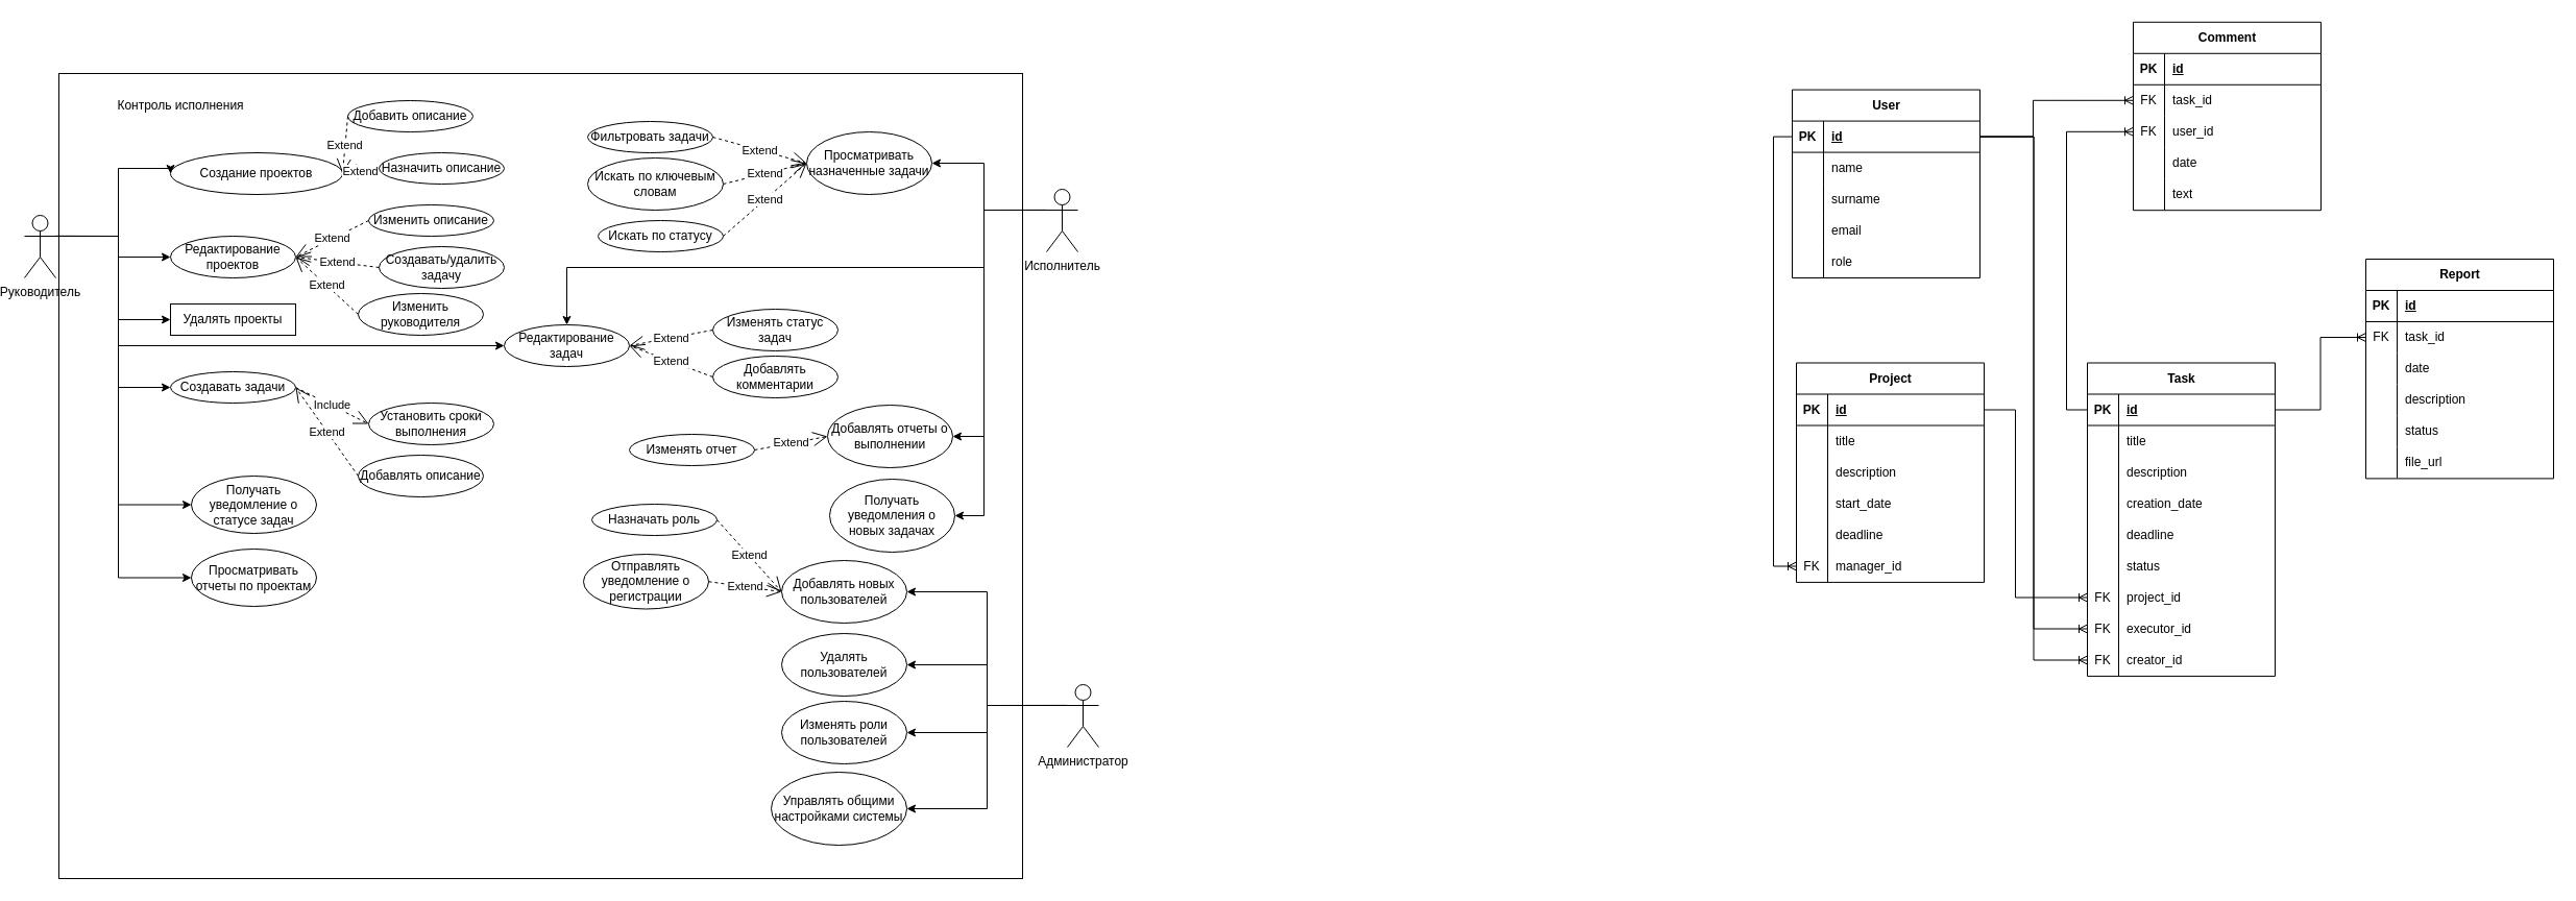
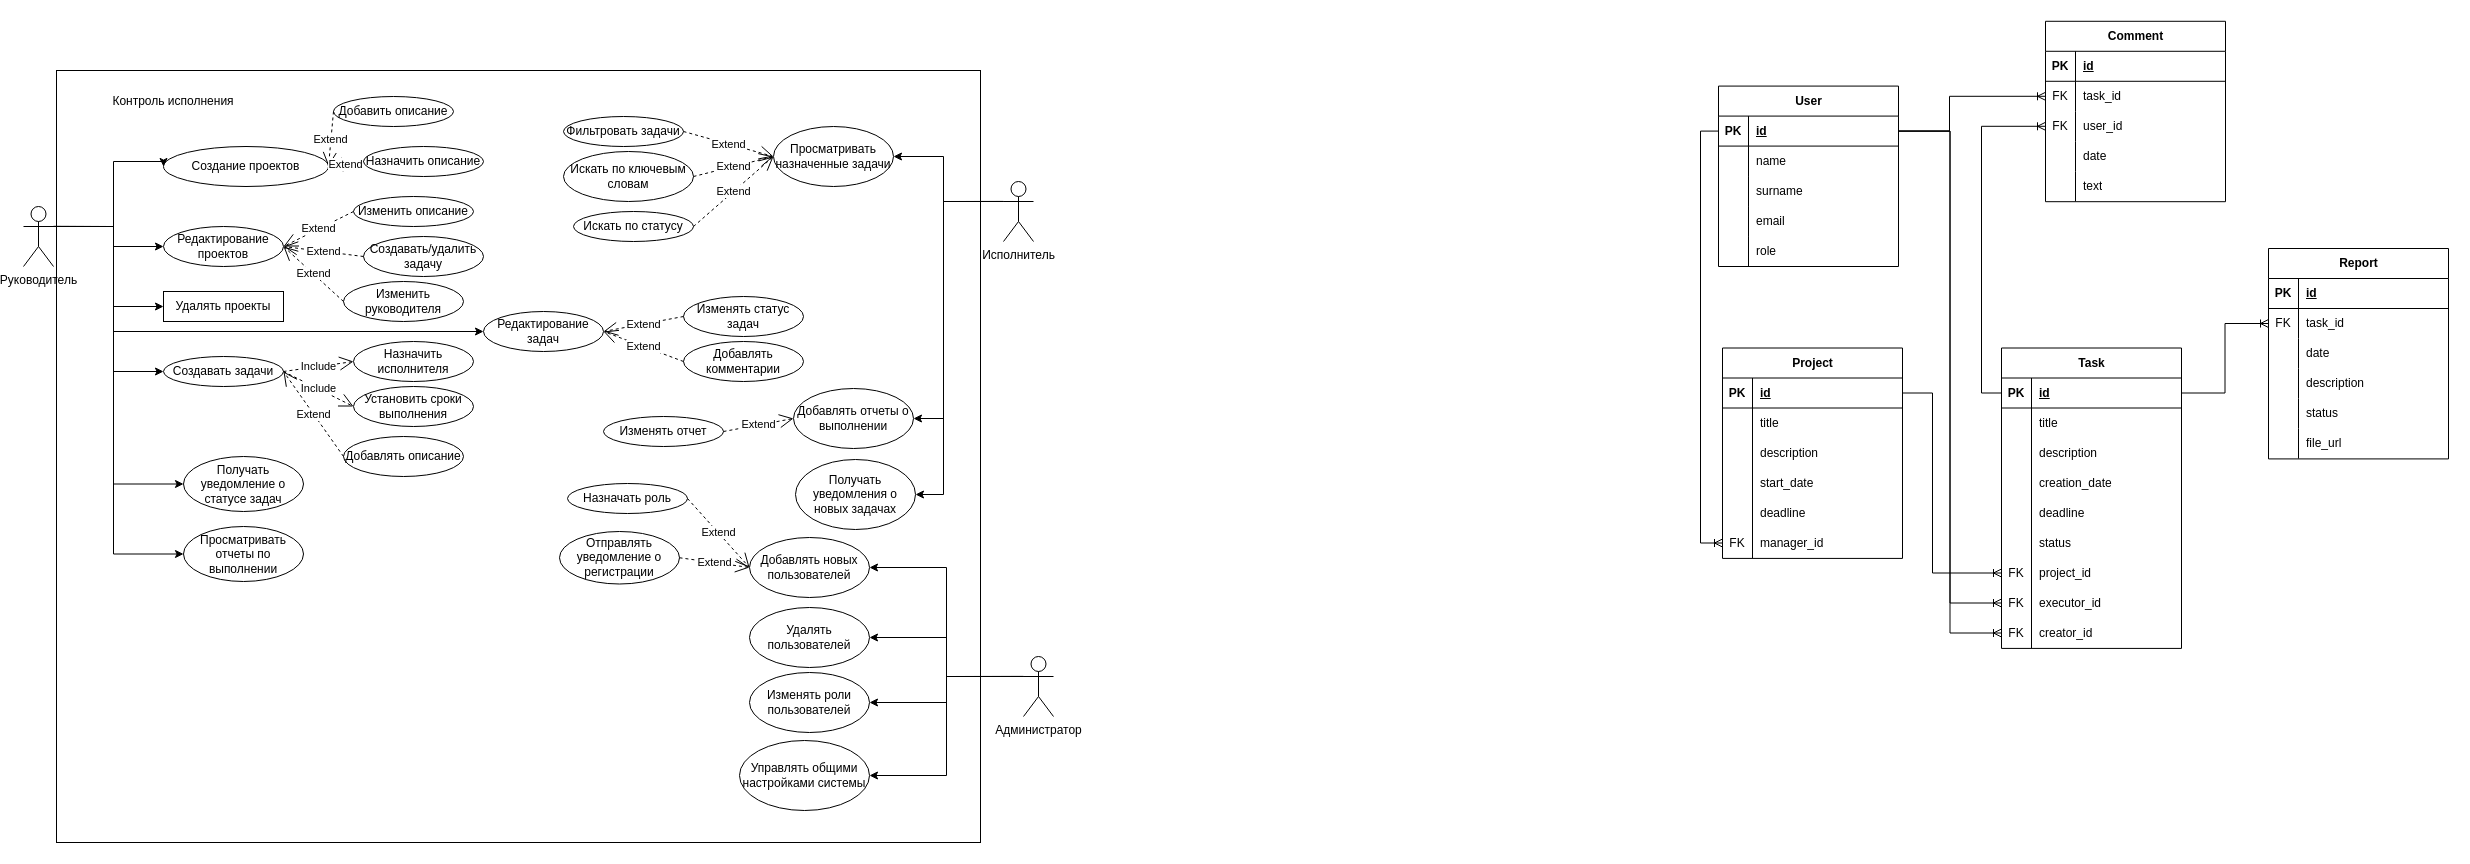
- <mxCell id="48" style="edgeStyle=orthogonalEdgeStyle;rounded=0;orthogonalLoop=1;jettySize=auto;html=1;exitX=0;exitY=0.333;exitDx=0;exitDy=0;exitPerimeter=0;entryX=0.5;entryY=0;entryDx=0;entryDy=0;" edge="1" parent="1" source="4" target="39"><mxGeometry relative="1" as="geometry"><Array as="points"><mxPoint x="940" y="201" /><mxPoint x="940" y="256" /><mxPoint x="540" y="256" /></Array></mxGeometry></mxCell>
+ <mxCell id="33" value="Назначить исполнителя" style="ellipse;whiteSpace=wrap;html=1;" vertex="1" parent="1"><mxGeometry x="350" y="341" width="120" height="40" as="geometry" /></mxCell>
+ <mxCell id="34" value="Include" style="endArrow=open;endSize=12;dashed=1;html=1;rounded=0;exitX=1;exitY=0.5;exitDx=0;exitDy=0;entryX=0;entryY=0.5;entryDx=0;entryDy=0;" edge="1" parent="1" source="8" target="33"><mxGeometry width="160" relative="1" as="geometry"><mxPoint x="340" y="321" as="sourcePoint" /><mxPoint x="300" y="321" as="targetPoint" /></mxGeometry></mxCell>
- <mxCell id="55" value="Просматривать отчеты по проектам" style="ellipse;whiteSpace=wrap;html=1;" vertex="1" parent="1"><mxGeometry x="180" y="526" width="120" height="55" as="geometry" /></mxCell>
+ <mxCell id="55" value="Просматривать отчеты по выполнении" style="ellipse;whiteSpace=wrap;html=1;" vertex="1" parent="1"><mxGeometry x="180" y="526" width="120" height="55" as="geometry" /></mxCell>
